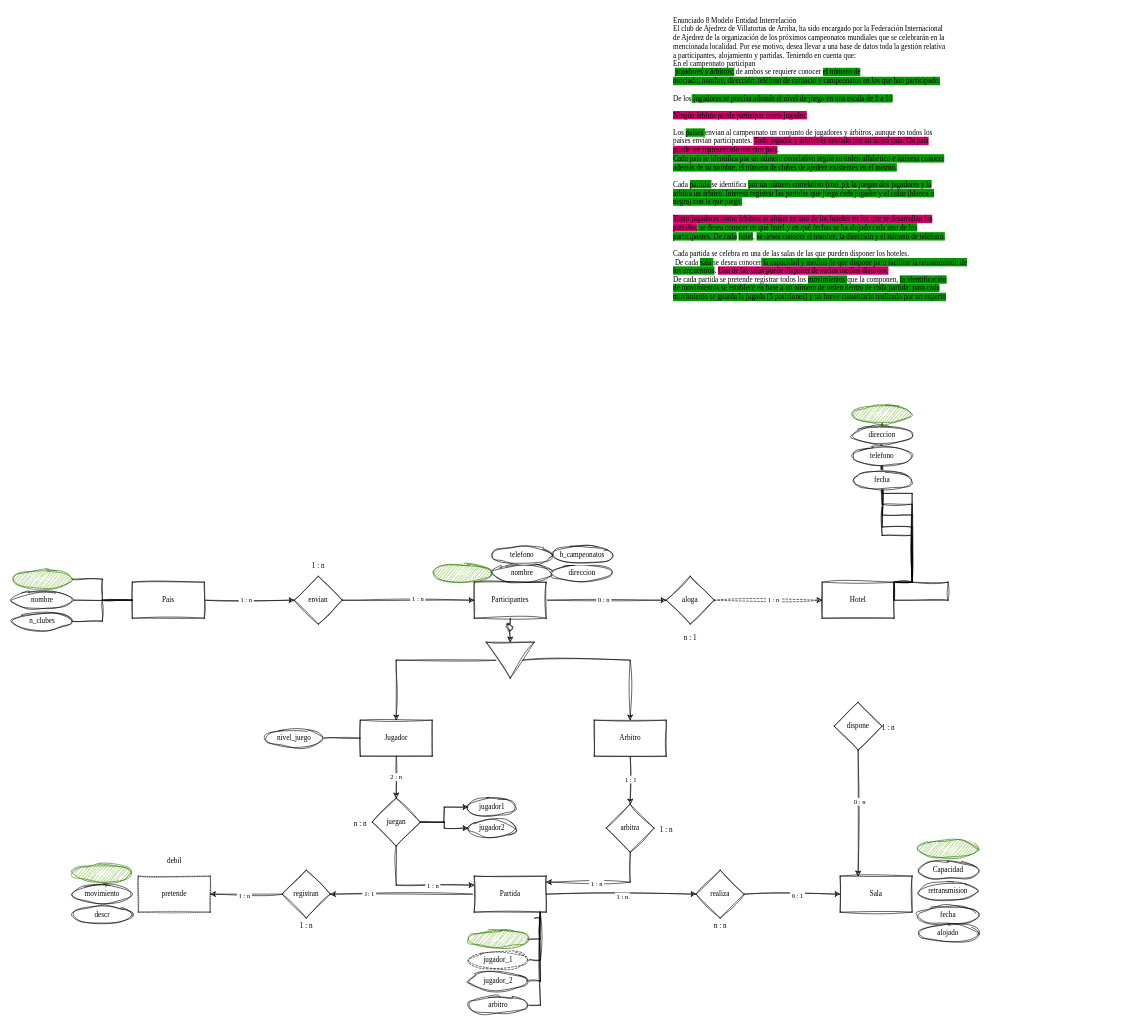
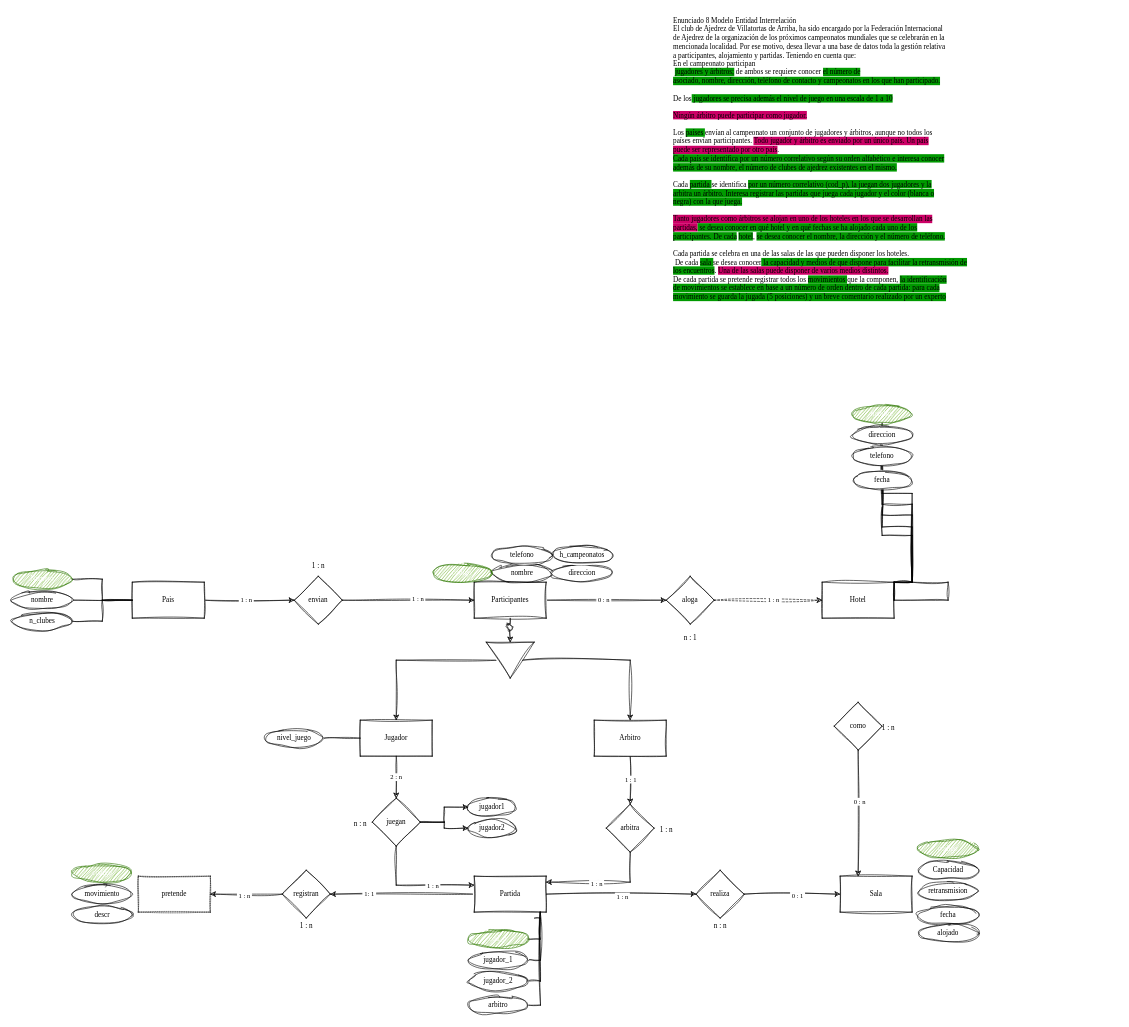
- <mxCell id="88" value="dispone" style="rhombus;whiteSpace=wrap;html=1;fontFamily=Architects Daughter;rounded=0;sketch=1;hachureGap=4;jiggle=2;curveFitting=1;fontSource=https%3A%2F%2Ffonts.googleapis.com%2Fcss%3Ffamily%3DArchitects%2BDaughter;" vertex="1" parent="1"><mxGeometry x="1390" y="1170" width="80" height="80" as="geometry" /></mxCell>
+ <mxCell id="88" value="como" style="rhombus;whiteSpace=wrap;html=1;fontFamily=Architects Daughter;rounded=0;sketch=1;hachureGap=4;jiggle=2;curveFitting=1;fontSource=https%3A%2F%2Ffonts.googleapis.com%2Fcss%3Ffamily%3DArchitects%2BDaughter;" vertex="1" parent="1"><mxGeometry x="1390" y="1170" width="80" height="80" as="geometry" /></mxCell>
- <mxCell id="79" value="debil" style="text;html=1;align=center;verticalAlign=middle;resizable=0;points=[];autosize=1;strokeColor=none;fillColor=none;fontFamily=Architects Daughter;fontSource=https%3A%2F%2Ffonts.googleapis.com%2Fcss%3Ffamily%3DArchitects%2BDaughter;" vertex="1" parent="1"><mxGeometry x="265" y="1420" width="50" height="30" as="geometry" /></mxCell>
- <mxCell id="29" value="jugador_1" style="ellipse;whiteSpace=wrap;html=1;sketch=1;hachureGap=4;jiggle=2;curveFitting=1;fontFamily=Architects Daughter;fontSource=https%3A%2F%2Ffonts.googleapis.com%2Fcss%3Ffamily%3DArchitects%2BDaughter;dashed=1;" vertex="1" parent="1"><mxGeometry x="780" y="1585" width="100" height="30" as="geometry" /></mxCell>
+ <mxCell id="29" value="jugador_1" style="ellipse;whiteSpace=wrap;html=1;sketch=1;hachureGap=4;jiggle=2;curveFitting=1;fontFamily=Architects Daughter;fontSource=https%3A%2F%2Ffonts.googleapis.com%2Fcss%3Ffamily%3DArchitects%2BDaughter;" vertex="1" parent="1"><mxGeometry x="780" y="1585" width="100" height="30" as="geometry" /></mxCell>
